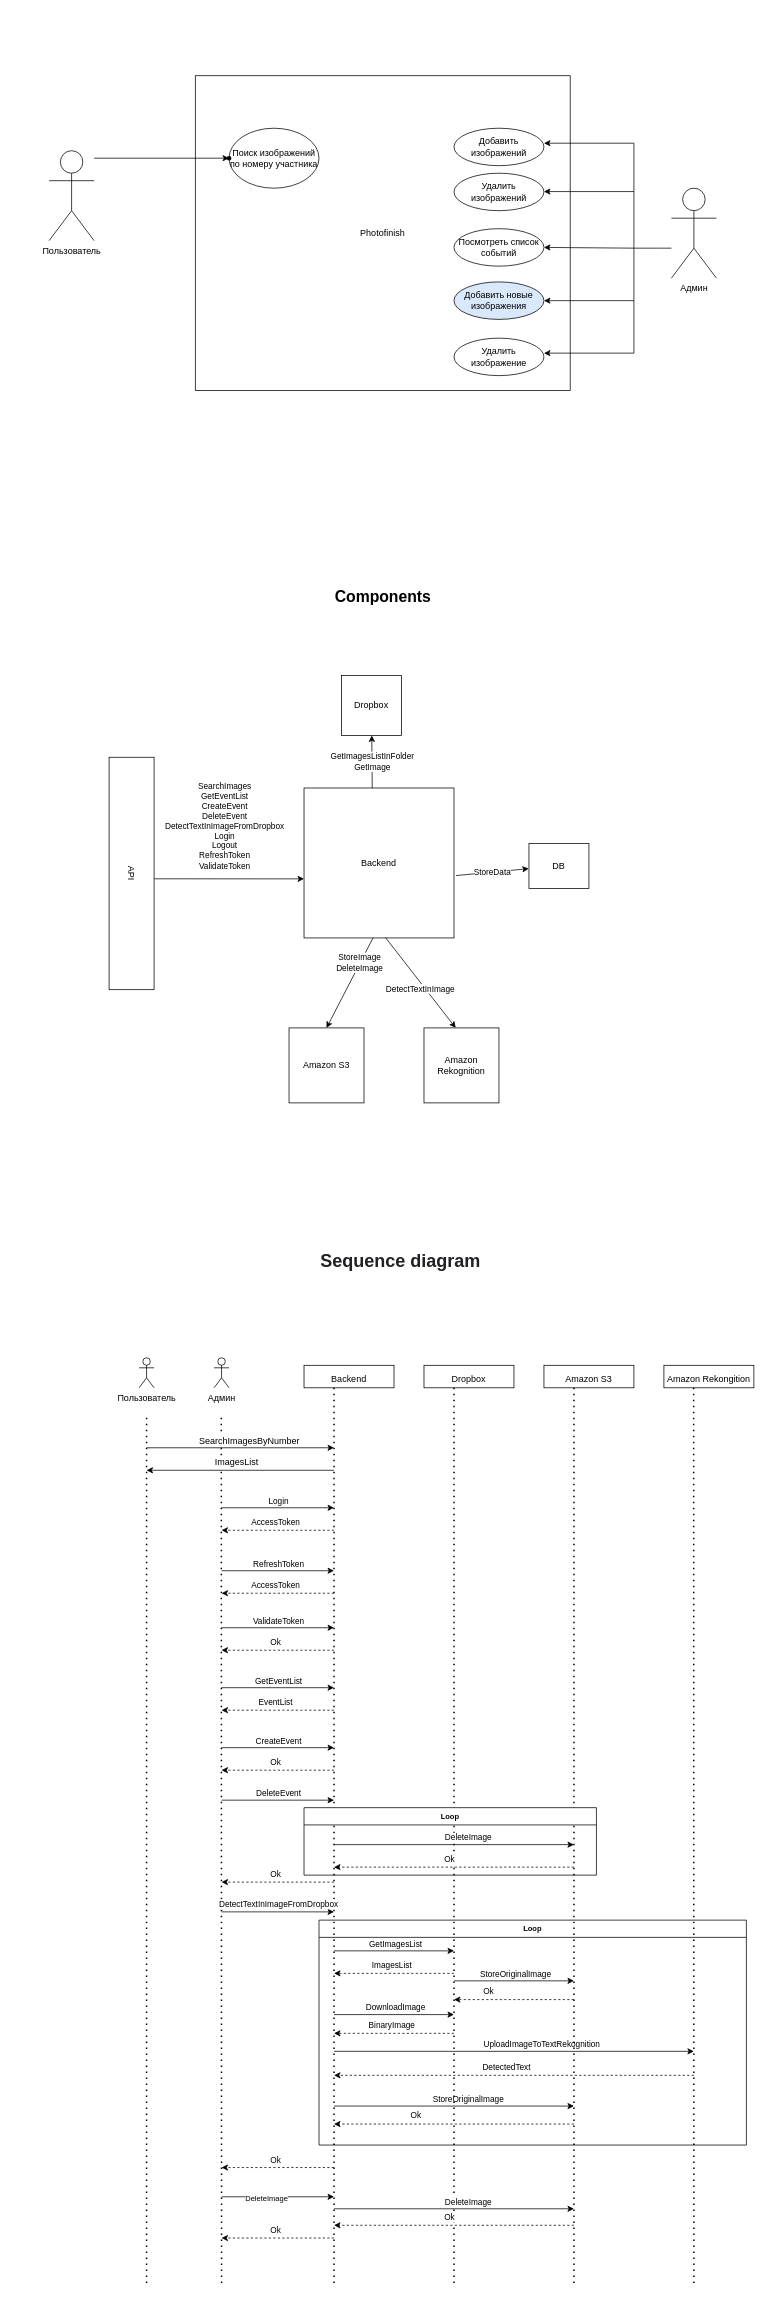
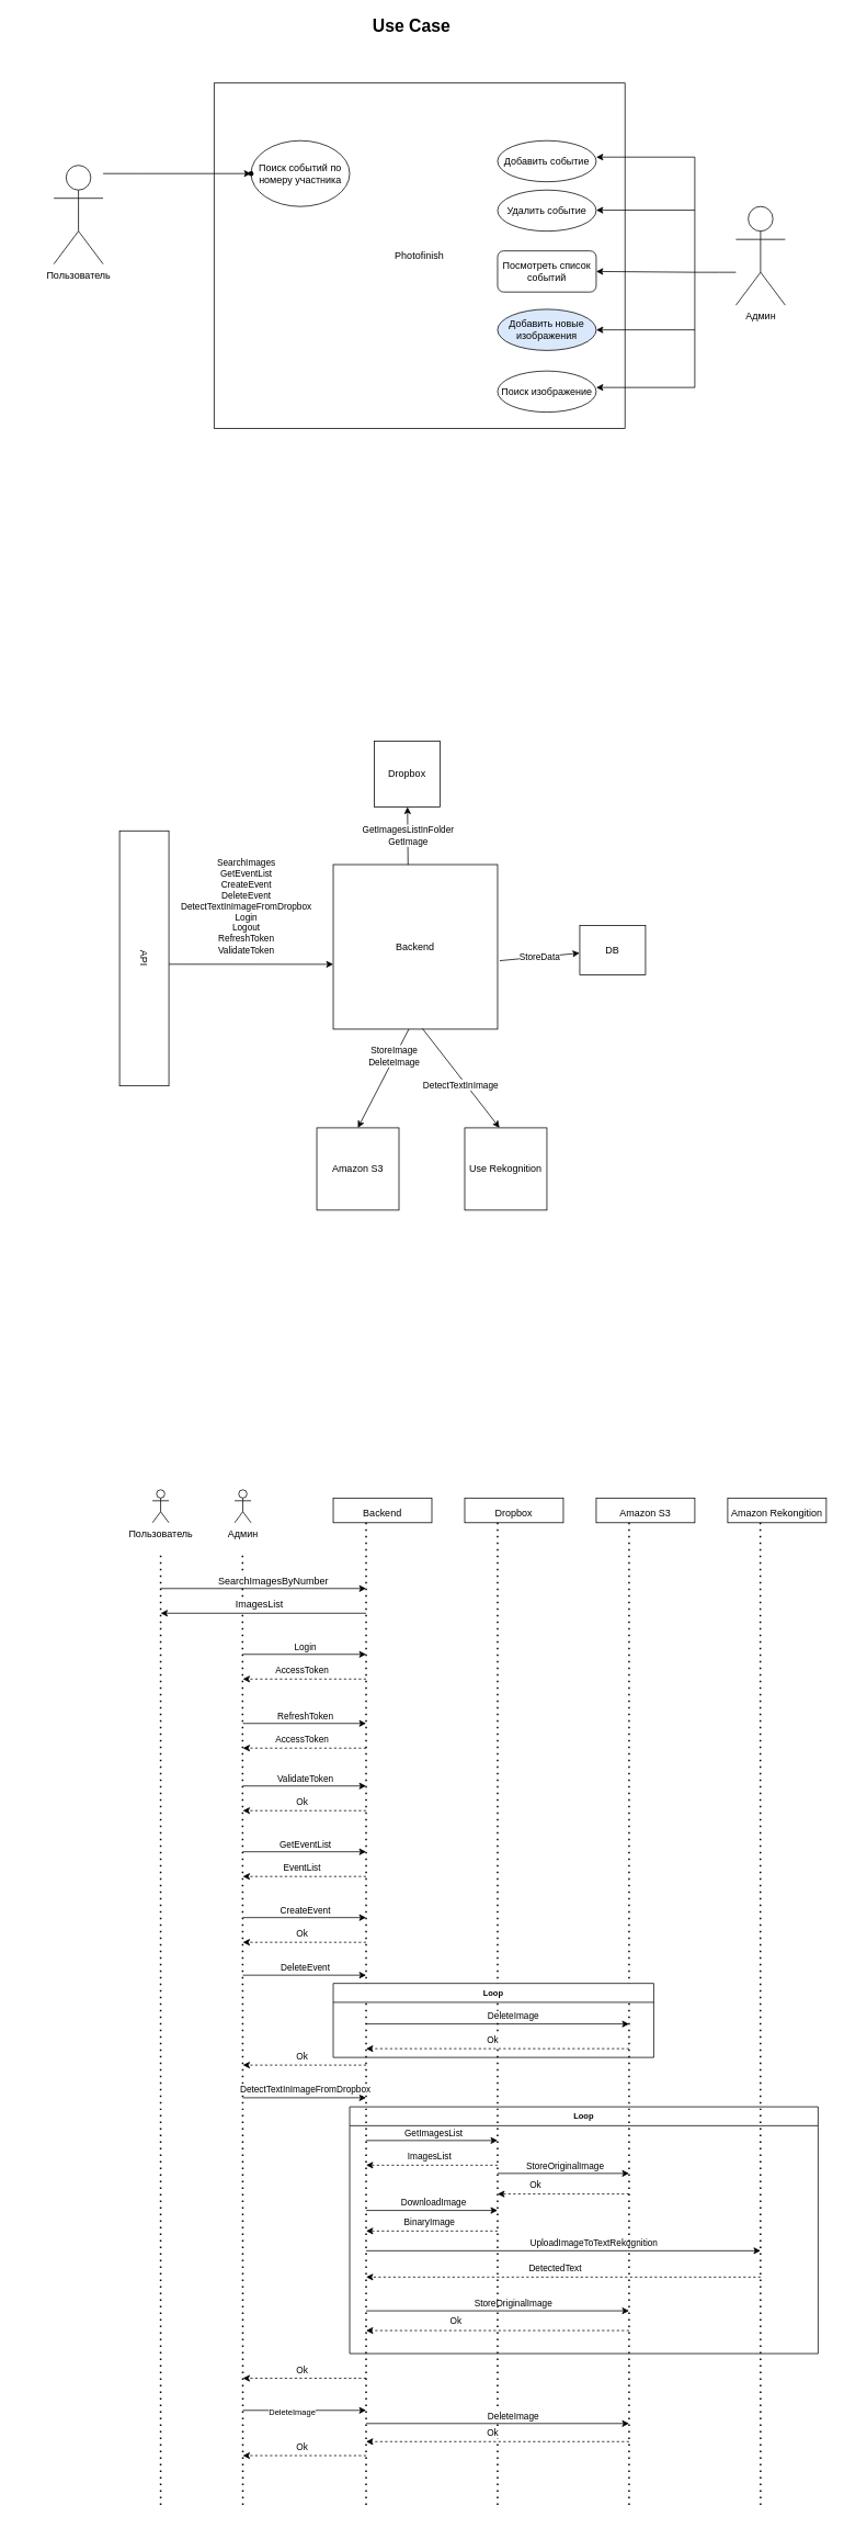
+ <mxCell id="43" value="&lt;font size=&quot;1&quot;&gt;&lt;b style=&quot;font-size: 21px&quot;&gt;Use Case&lt;/b&gt;&lt;/font&gt;" style="text;html=1;align=center;verticalAlign=middle;resizable=0;points=[];autosize=1;strokeColor=none;fillColor=none;" vertex="1" parent="1"><mxGeometry x="445" y="20" width="110" height="20" as="geometry" /></mxCell>
- <mxCell id="26" value="Добавить изображений" style="ellipse;whiteSpace=wrap;html=1;" vertex="1" parent="1"><mxGeometry x="605" y="170" width="120" height="50" as="geometry" /></mxCell>
+ <mxCell id="26" value="Добавить событие" style="ellipse;whiteSpace=wrap;html=1;" vertex="1" parent="1"><mxGeometry x="605" y="170" width="120" height="50" as="geometry" /></mxCell>
- <mxCell id="24" value="Поиск изображений по номеру участника" style="ellipse;whiteSpace=wrap;html=1;" vertex="1" parent="1"><mxGeometry x="305" y="170" width="120" height="80" as="geometry" /></mxCell>
+ <mxCell id="24" value="Поиск событий по номеру участника" style="ellipse;whiteSpace=wrap;html=1;" vertex="1" parent="1"><mxGeometry x="305" y="170" width="120" height="80" as="geometry" /></mxCell>
- <mxCell id="27" value="Удалить изображений" style="ellipse;whiteSpace=wrap;html=1;" vertex="1" parent="1"><mxGeometry x="605" y="230" width="120" height="50" as="geometry" /></mxCell>
+ <mxCell id="27" value="Удалить событие" style="ellipse;whiteSpace=wrap;html=1;" vertex="1" parent="1"><mxGeometry x="605" y="230" width="120" height="50" as="geometry" /></mxCell>
- <mxCell id="28" value="Посмотреть список событий" style="ellipse;whiteSpace=wrap;html=1;" vertex="1" parent="1"><mxGeometry x="605" y="304" width="120" height="50" as="geometry" /></mxCell>
+ <mxCell id="28" value="Посмотреть список событий" style="whiteSpace=wrap;html=1;rounded=1;" vertex="1" parent="1"><mxGeometry x="605" y="304" width="120" height="50" as="geometry" /></mxCell>
- <mxCell id="30" value="Удалить изображение" style="ellipse;whiteSpace=wrap;html=1;" vertex="1" parent="1"><mxGeometry x="605" y="450" width="120" height="50" as="geometry" /></mxCell>
+ <mxCell id="30" value="Поиск изображение" style="ellipse;whiteSpace=wrap;html=1;" vertex="1" parent="1"><mxGeometry x="605" y="450" width="120" height="50" as="geometry" /></mxCell>
- <mxCell id="44" value="&lt;b&gt;Components&lt;/b&gt;" style="text;html=1;align=center;verticalAlign=middle;resizable=0;points=[];autosize=1;strokeColor=none;fillColor=none;fontSize=21;" vertex="1" parent="1"><mxGeometry x="440" y="780" width="140" height="30" as="geometry" /></mxCell>
- <mxCell id="82" value="Amazon Rekognition" style="whiteSpace=wrap;html=1;aspect=fixed;" vertex="1" parent="1"><mxGeometry x="565" y="1370" width="100" height="100" as="geometry" /></mxCell>
+ <mxCell id="82" value="Use Rekognition" style="whiteSpace=wrap;html=1;aspect=fixed;" vertex="1" parent="1"><mxGeometry x="565" y="1370" width="100" height="100" as="geometry" /></mxCell>
- <mxCell id="45" value="&lt;span style=&quot;color: rgb(32, 33, 36); font-size: 24px; font-style: normal; letter-spacing: normal; text-align: left; text-indent: 0px; text-transform: none; word-spacing: 0px; background-color: rgb(255, 255, 255); display: inline; float: none;&quot;&gt;Sequence diagram&lt;/span&gt;" style="text;whiteSpace=wrap;html=1;fontSize=21;fontStyle=1" vertex="1" parent="1"><mxGeometry x="425" y="1660" width="230" height="40" as="geometry" /></mxCell>
